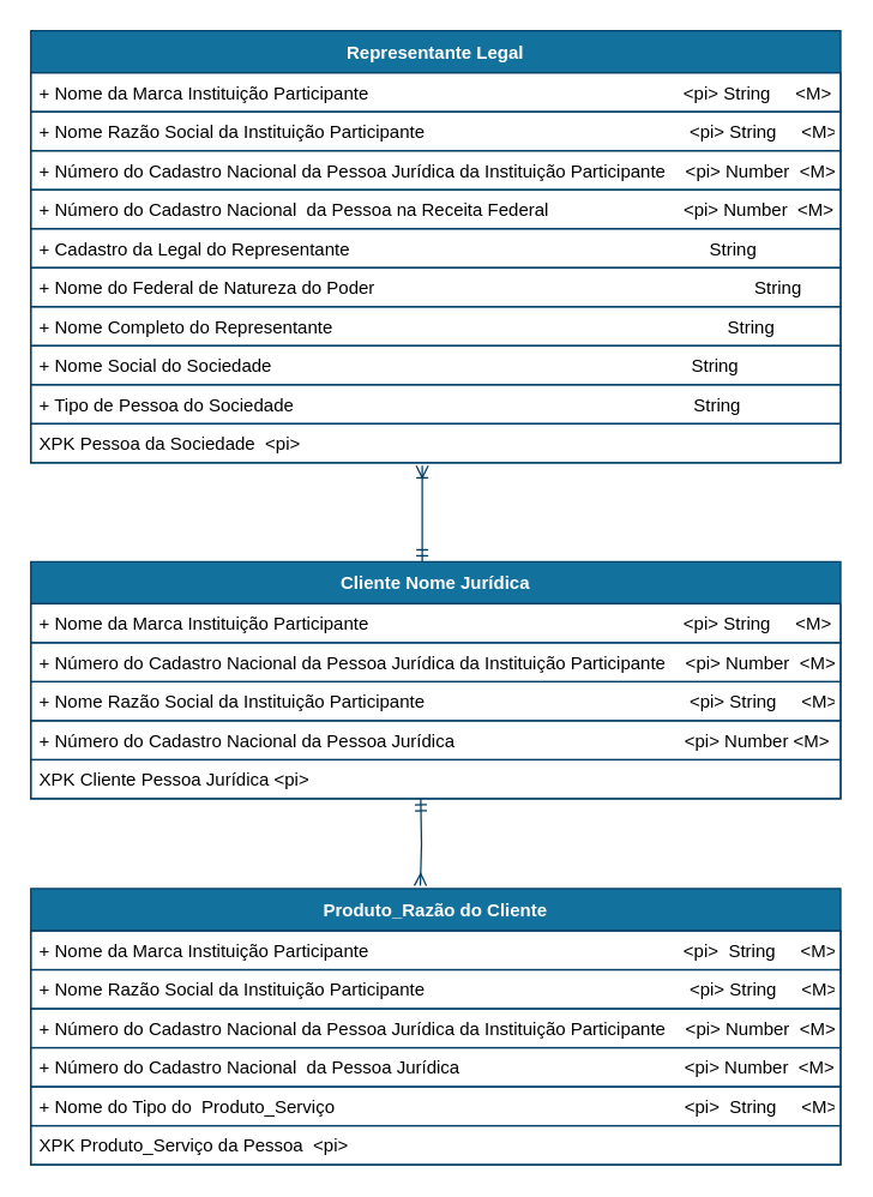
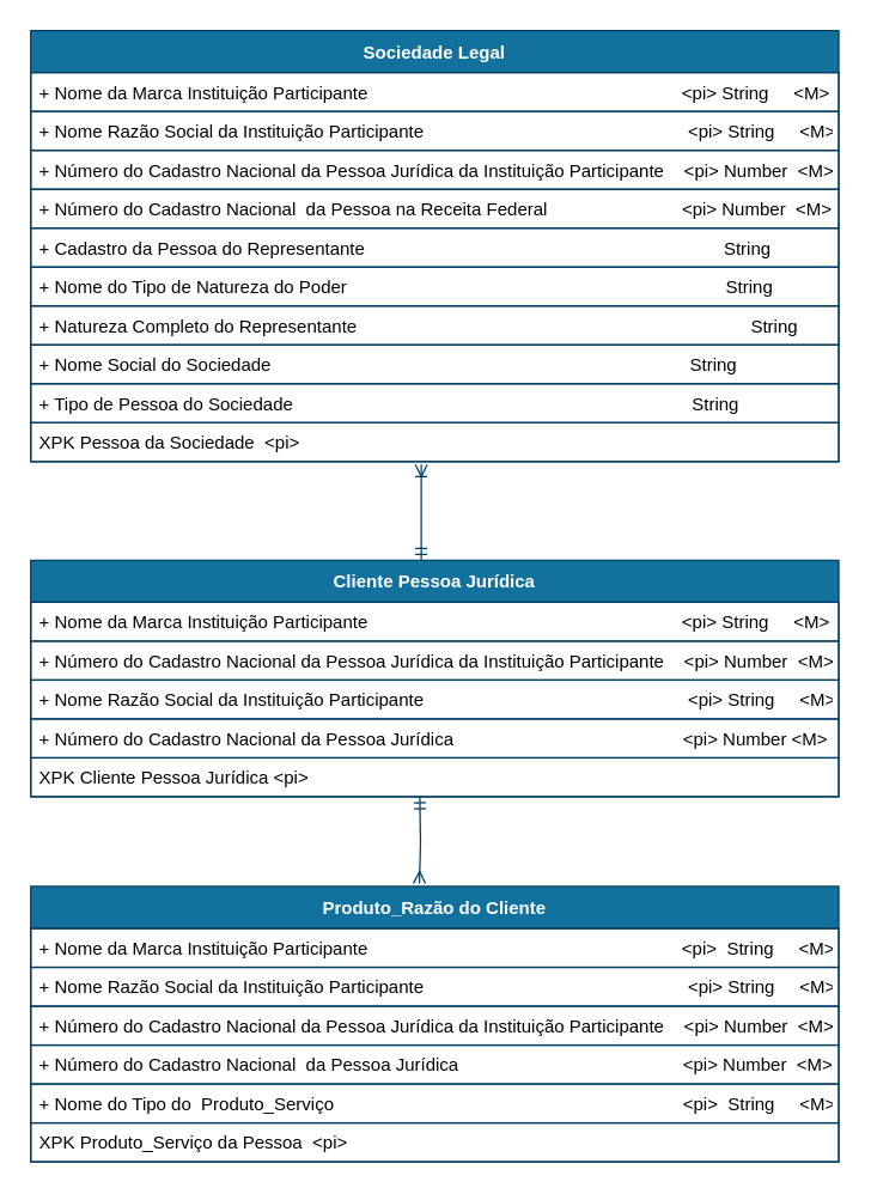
- <mxCell id="8" value="Representante Legal" style="swimlane;fontStyle=1;childLayout=stackLayout;horizontal=1;startSize=28;horizontalStack=0;resizeParent=1;resizeParentMax=0;resizeLast=0;collapsible=1;marginBottom=0;rounded=0;shadow=0;comic=0;sketch=0;align=center;html=0;autosize=1;fillColor=#13719E;strokeColor=#003F66;fontColor=#FFFFFF;" parent="1" vertex="1"><mxGeometry x="20" y="20" width="540" height="288" as="geometry" /></mxCell>
+ <mxCell id="8" value="Sociedade Legal" style="swimlane;fontStyle=1;childLayout=stackLayout;horizontal=1;startSize=28;horizontalStack=0;resizeParent=1;resizeParentMax=0;resizeLast=0;collapsible=1;marginBottom=0;rounded=0;shadow=0;comic=0;sketch=0;align=center;html=0;autosize=1;fillColor=#13719E;strokeColor=#003F66;fontColor=#FFFFFF;" parent="1" vertex="1"><mxGeometry x="20" y="20" width="540" height="288" as="geometry" /></mxCell>
- <mxCell id="13" value="+ Cadastro da Legal do Representante                                                                        String" style="text;fillColor=none;align=left;verticalAlign=top;spacingLeft=4;spacingRight=4;overflow=hidden;rotatable=0;points=[[0,0.5],[1,0.5]];portConstraint=eastwest;strokeColor=#003F66;" parent="8" vertex="1"><mxGeometry y="132" width="540" height="26" as="geometry" /></mxCell>
+ <mxCell id="13" value="+ Cadastro da Pessoa do Representante                                                                        String" style="text;fillColor=none;align=left;verticalAlign=top;spacingLeft=4;spacingRight=4;overflow=hidden;rotatable=0;points=[[0,0.5],[1,0.5]];portConstraint=eastwest;strokeColor=#003F66;" parent="8" vertex="1"><mxGeometry y="132" width="540" height="26" as="geometry" /></mxCell>
- <mxCell id="14" value="+ Nome do Federal de Natureza do Poder                                                                            String" style="text;fillColor=none;align=left;verticalAlign=top;spacingLeft=4;spacingRight=4;overflow=hidden;rotatable=0;points=[[0,0.5],[1,0.5]];portConstraint=eastwest;strokeColor=#003F66;" parent="8" vertex="1"><mxGeometry y="158" width="540" height="26" as="geometry" /></mxCell>
+ <mxCell id="14" value="+ Nome do Tipo de Natureza do Poder                                                                            String" style="text;fillColor=none;align=left;verticalAlign=top;spacingLeft=4;spacingRight=4;overflow=hidden;rotatable=0;points=[[0,0.5],[1,0.5]];portConstraint=eastwest;strokeColor=#003F66;" parent="8" vertex="1"><mxGeometry y="158" width="540" height="26" as="geometry" /></mxCell>
- <mxCell id="15" value="+ Nome Completo do Representante                                                                               String" style="text;fillColor=none;align=left;verticalAlign=top;spacingLeft=4;spacingRight=4;overflow=hidden;rotatable=0;points=[[0,0.5],[1,0.5]];portConstraint=eastwest;strokeColor=#003F66;" parent="8" vertex="1"><mxGeometry y="184" width="540" height="26" as="geometry" /></mxCell>
+ <mxCell id="15" value="+ Natureza Completo do Representante                                                                               String" style="text;fillColor=none;align=left;verticalAlign=top;spacingLeft=4;spacingRight=4;overflow=hidden;rotatable=0;points=[[0,0.5],[1,0.5]];portConstraint=eastwest;strokeColor=#003F66;" parent="8" vertex="1"><mxGeometry y="184" width="540" height="26" as="geometry" /></mxCell>
- <mxCell id="2" value="Cliente Nome Jurídica" style="swimlane;fontStyle=1;childLayout=stackLayout;horizontal=1;startSize=28;horizontalStack=0;resizeParent=1;resizeParentMax=0;resizeLast=0;collapsible=1;marginBottom=0;rounded=0;shadow=0;comic=0;sketch=0;align=center;html=0;autosize=1;fillColor=#13719E;strokeColor=#003F66;fontColor=#FFFFFF;" parent="1" vertex="1"><mxGeometry x="20" y="374" width="540" height="158" as="geometry" /></mxCell>
+ <mxCell id="2" value="Cliente Pessoa Jurídica" style="swimlane;fontStyle=1;childLayout=stackLayout;horizontal=1;startSize=28;horizontalStack=0;resizeParent=1;resizeParentMax=0;resizeLast=0;collapsible=1;marginBottom=0;rounded=0;shadow=0;comic=0;sketch=0;align=center;html=0;autosize=1;fillColor=#13719E;strokeColor=#003F66;fontColor=#FFFFFF;" parent="1" vertex="1"><mxGeometry x="20" y="374" width="540" height="158" as="geometry" /></mxCell>
